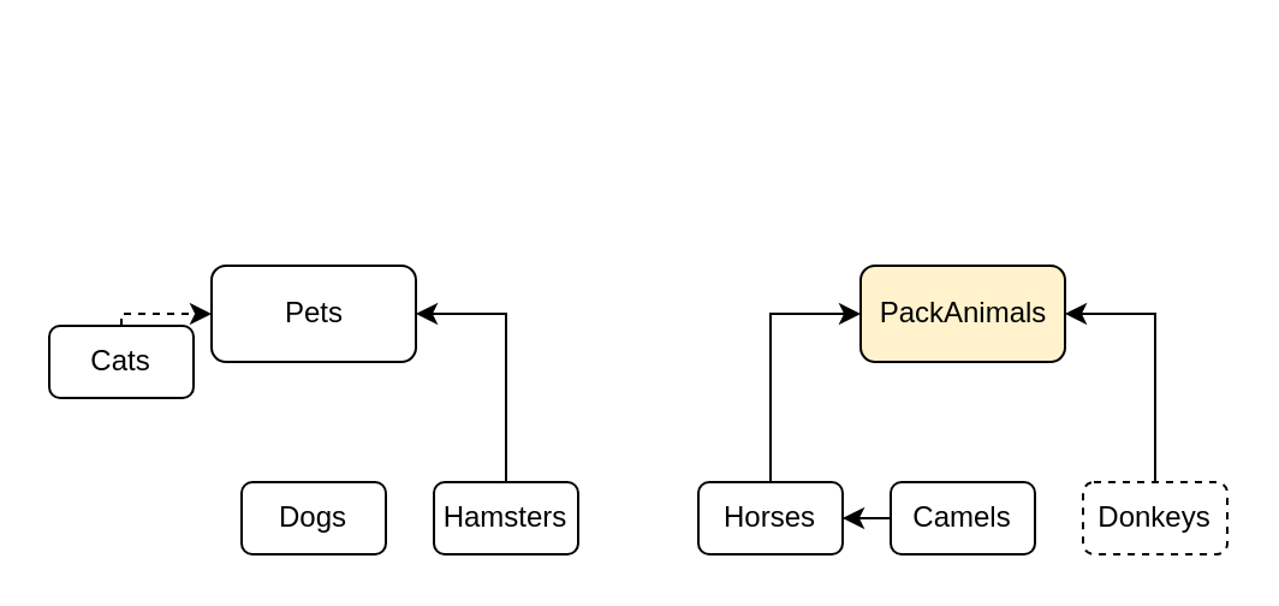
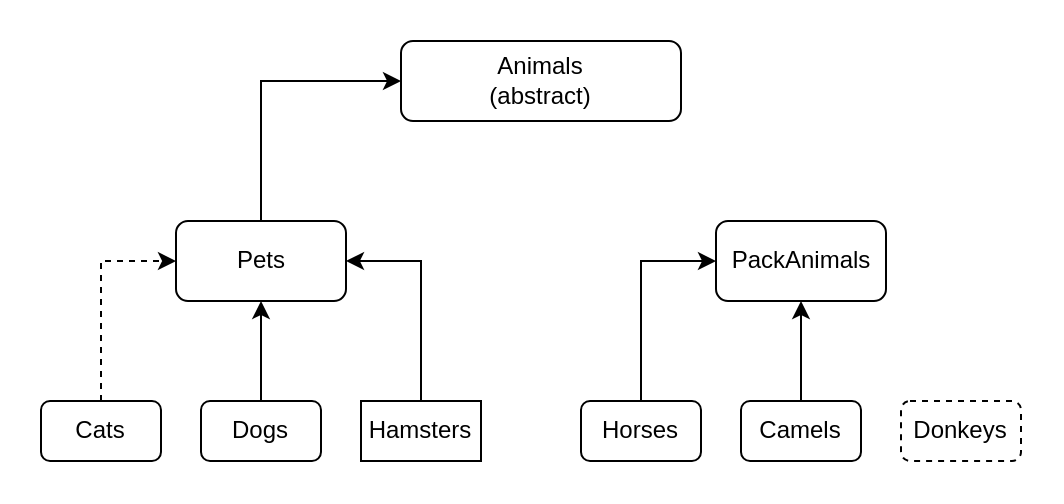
+ <mxCell id="17" value="Animals&lt;br&gt;(abstract)" style="rounded=1;whiteSpace=wrap;html=1;" vertex="1" parent="1"><mxGeometry x="200" y="20" width="140" height="40" as="geometry" /></mxCell>
+ <mxCell id="8" style="edgeStyle=orthogonalEdgeStyle;rounded=0;orthogonalLoop=1;jettySize=auto;html=1;entryX=0;entryY=0.5;entryDx=0;entryDy=0;" edge="1" parent="1" source="9" target="17"><mxGeometry relative="1" as="geometry"><Array as="points"><mxPoint x="130" y="40" /></Array></mxGeometry></mxCell>
- <mxCell id="16" value="PackAnimals" style="rounded=1;whiteSpace=wrap;html=1;fillColor=#fff2cc;" vertex="1" parent="1"><mxGeometry x="357.5" y="110" width="85" height="40" as="geometry" /></mxCell>
+ <mxCell id="16" value="PackAnimals" style="rounded=1;whiteSpace=wrap;html=1;" vertex="1" parent="1"><mxGeometry x="357.5" y="110" width="85" height="40" as="geometry" /></mxCell>
- <mxCell id="14" style="edgeStyle=orthogonalEdgeStyle;rounded=0;orthogonalLoop=1;jettySize=auto;html=1;entryX=1;entryY=0.5;entryDx=0;entryDy=0;" edge="1" parent="1" source="15" target="16"><mxGeometry relative="1" as="geometry"><Array as="points"><mxPoint x="480" y="130" /></Array></mxGeometry></mxCell>
- <mxCell id="3" value="Cats" style="rounded=1;whiteSpace=wrap;html=1;" vertex="1" parent="1"><mxGeometry x="20" y="135" width="60" height="30" as="geometry" /></mxCell>
+ <mxCell id="3" value="Cats" style="rounded=1;whiteSpace=wrap;html=1;" vertex="1" parent="1"><mxGeometry x="20" y="200" width="60" height="30" as="geometry" /></mxCell>
+ <mxCell id="4" value="" style="edgeStyle=orthogonalEdgeStyle;rounded=0;orthogonalLoop=1;jettySize=auto;html=1;" edge="1" parent="1" source="5" target="9"><mxGeometry relative="1" as="geometry" /></mxCell>
- <mxCell id="7" value="Hamsters" style="rounded=1;whiteSpace=wrap;html=1;" vertex="1" parent="1"><mxGeometry x="180" y="200" width="60" height="30" as="geometry" /></mxCell>
+ <mxCell id="7" value="Hamsters" style="whiteSpace=wrap;html=1;rounded=0;" vertex="1" parent="1"><mxGeometry x="180" y="200" width="60" height="30" as="geometry" /></mxCell>
- <mxCell id="12" value="" style="edgeStyle=orthogonalEdgeStyle;rounded=0;orthogonalLoop=1;jettySize=auto;html=1;" edge="1" parent="1" source="13" target="11"><mxGeometry relative="1" as="geometry" /></mxCell>
+ <mxCell id="12" value="" style="edgeStyle=orthogonalEdgeStyle;rounded=0;orthogonalLoop=1;jettySize=auto;html=1;" edge="1" parent="1" source="13" target="16"><mxGeometry relative="1" as="geometry" /></mxCell>
